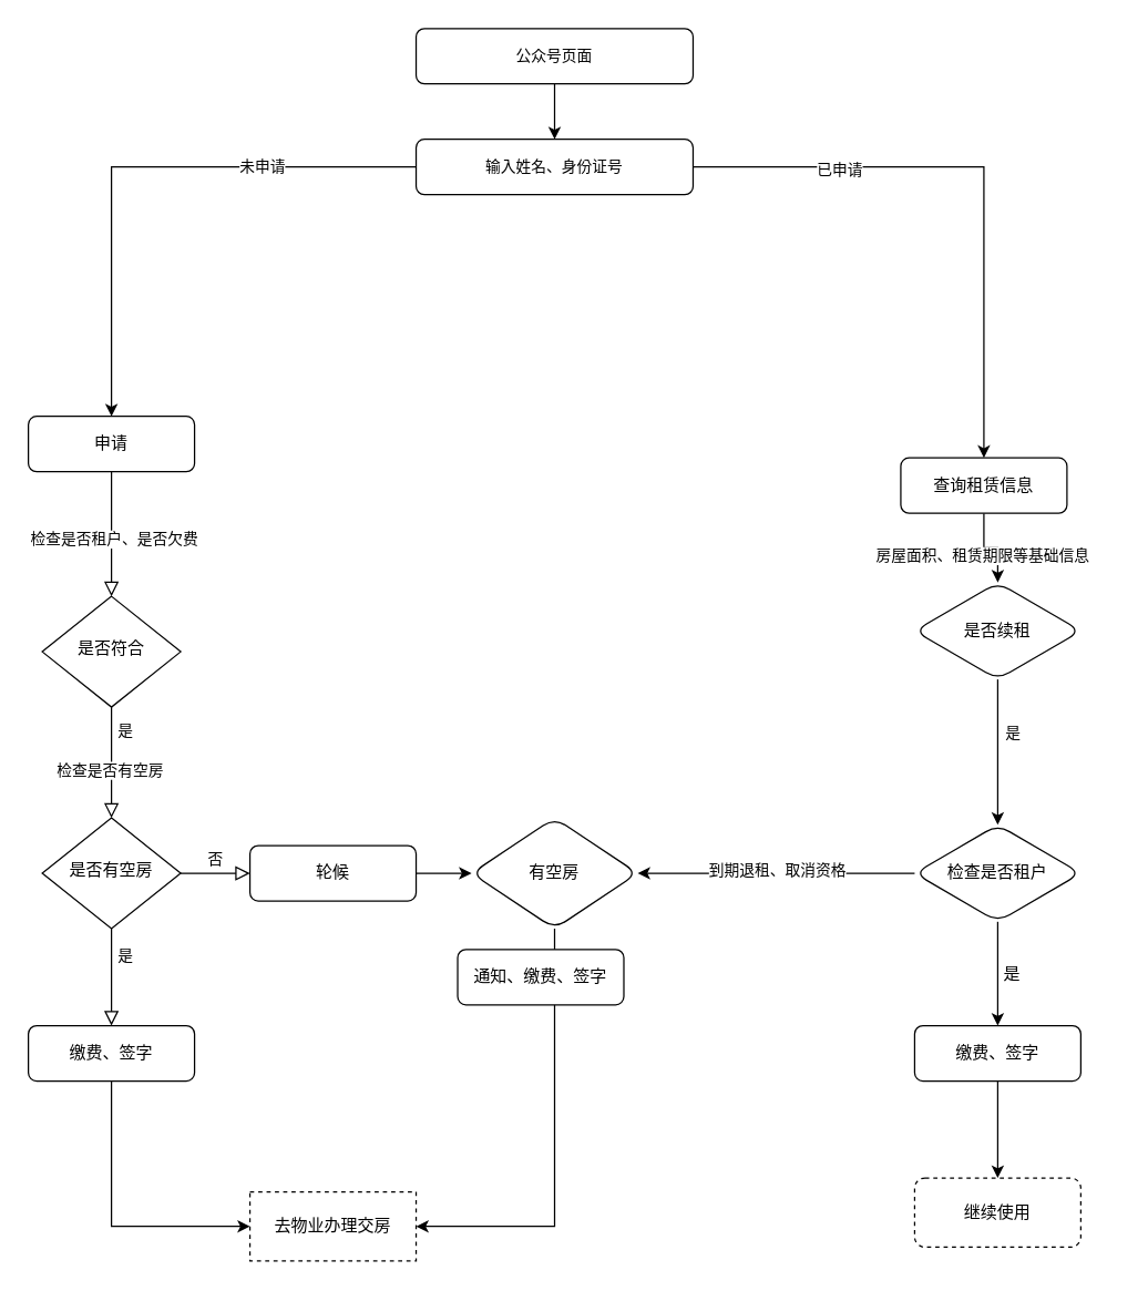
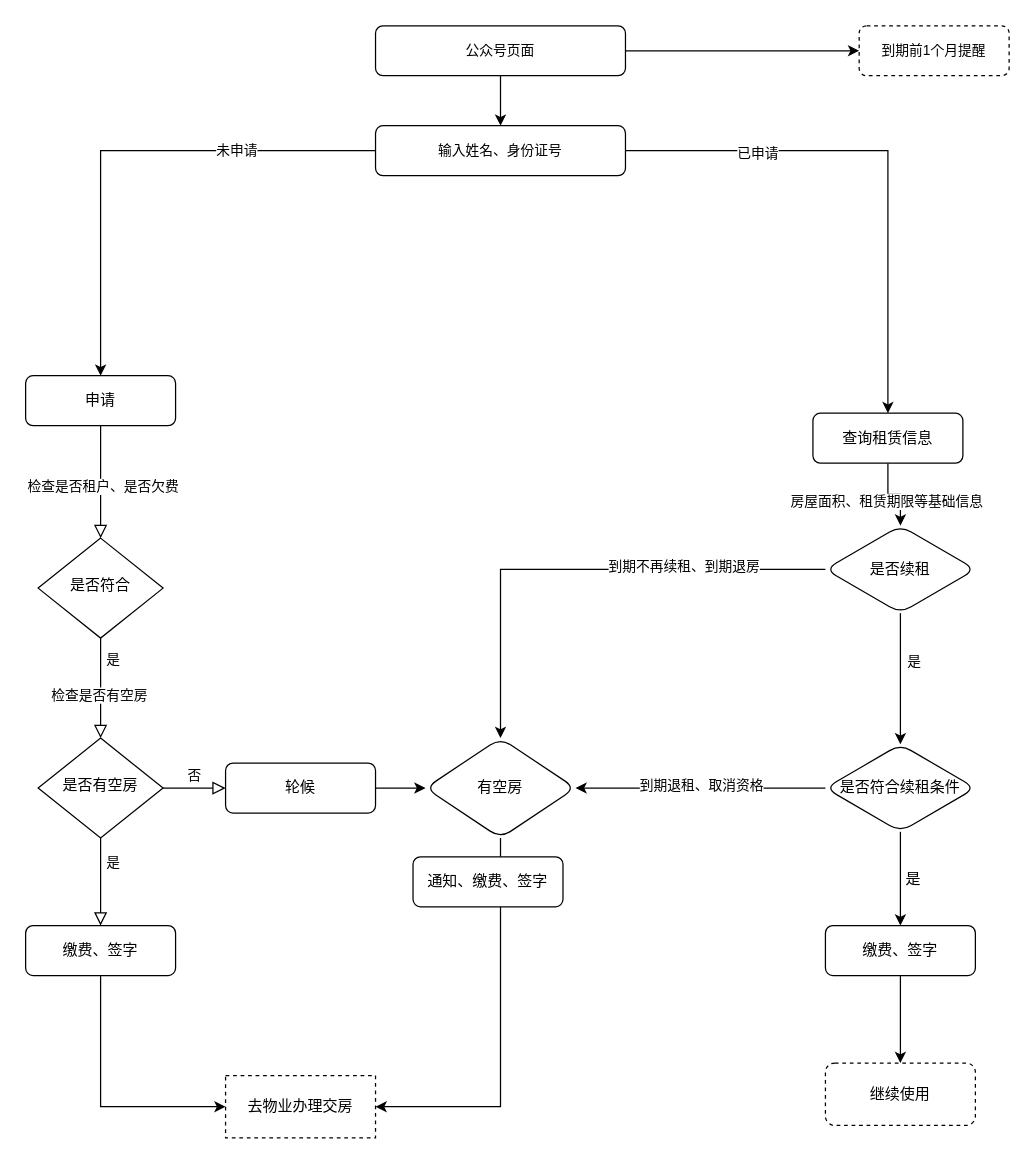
+ <mxCell id="29" value="" style="edgeStyle=orthogonalEdgeStyle;rounded=0;orthogonalLoop=1;jettySize=auto;html=1;" edge="1" parent="1" source="30" target="44"><mxGeometry relative="1" as="geometry" /></mxCell>
+ <mxCell id="44" value="&lt;span style=&quot;font-size: 11px; text-wrap: nowrap; background-color: rgb(255, 255, 255);&quot;&gt;到期前1个月提醒&lt;/span&gt;" style="whiteSpace=wrap;html=1;rounded=1;dashed=1;" vertex="1" parent="1"><mxGeometry x="687" y="20" width="120" height="40" as="geometry" /></mxCell>
+ <mxCell id="33" style="edgeStyle=orthogonalEdgeStyle;rounded=0;orthogonalLoop=1;jettySize=auto;html=1;entryX=0.5;entryY=0;entryDx=0;entryDy=0;" edge="1" parent="1" source="35" target="16"><mxGeometry relative="1" as="geometry" /></mxCell>
+ <mxCell id="34" value="到期不再续租、到期退房" style="edgeLabel;html=1;align=center;verticalAlign=middle;resizable=0;points=[];" vertex="1" connectable="0" parent="33"><mxGeometry x="-0.423" y="-3" relative="1" as="geometry"><mxPoint as="offset" /></mxGeometry></mxCell>
- <mxCell id="39" value="检查是否租户" style="rhombus;whiteSpace=wrap;html=1;rounded=1;glass=0;strokeWidth=1;shadow=0;" vertex="1" parent="1"><mxGeometry x="660" y="595" width="120" height="70" as="geometry" /></mxCell>
+ <mxCell id="39" value="是否符合续租条件" style="rhombus;whiteSpace=wrap;html=1;rounded=1;glass=0;strokeWidth=1;shadow=0;" vertex="1" parent="1"><mxGeometry x="660" y="595" width="120" height="70" as="geometry" /></mxCell>
